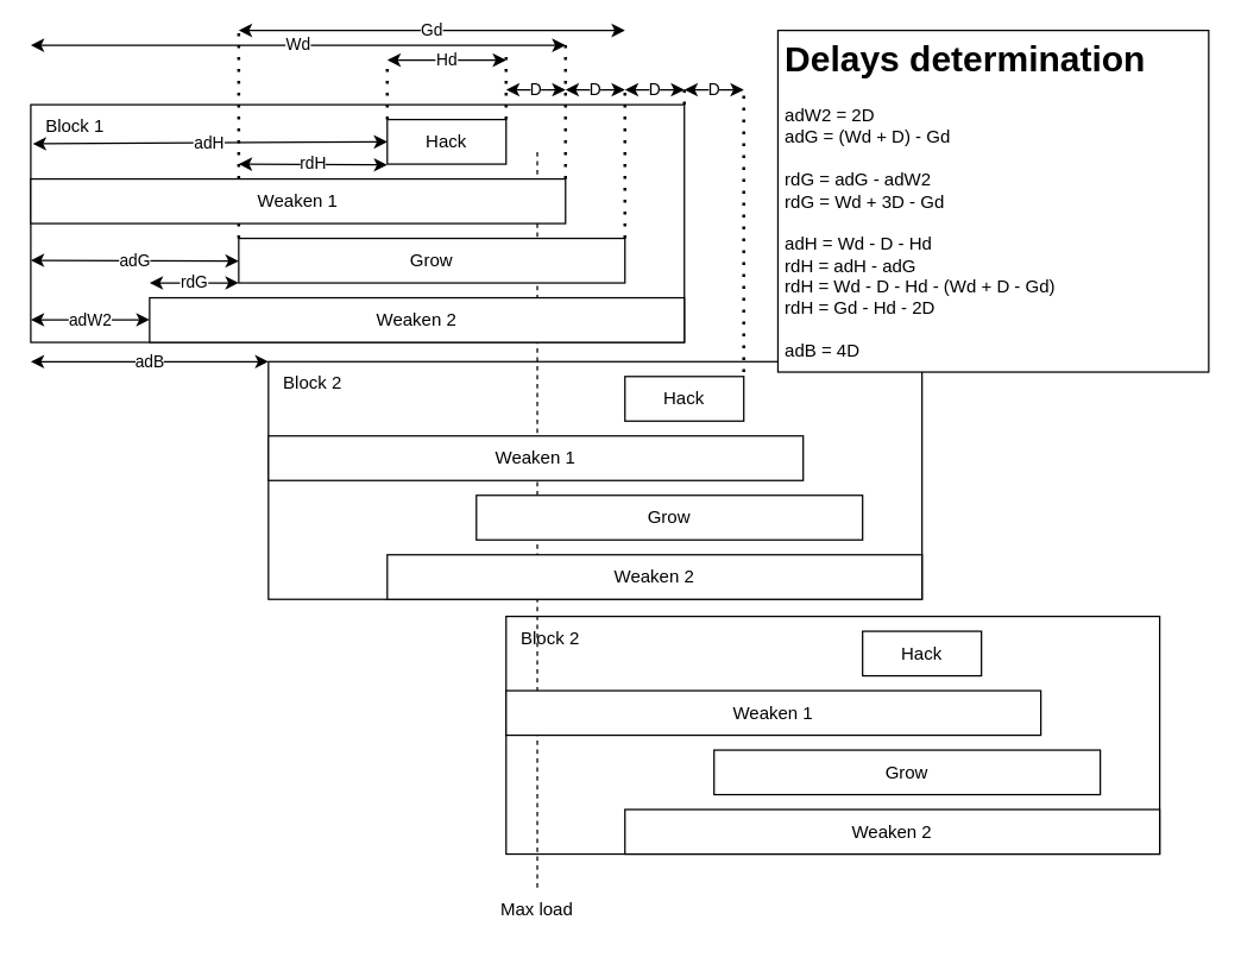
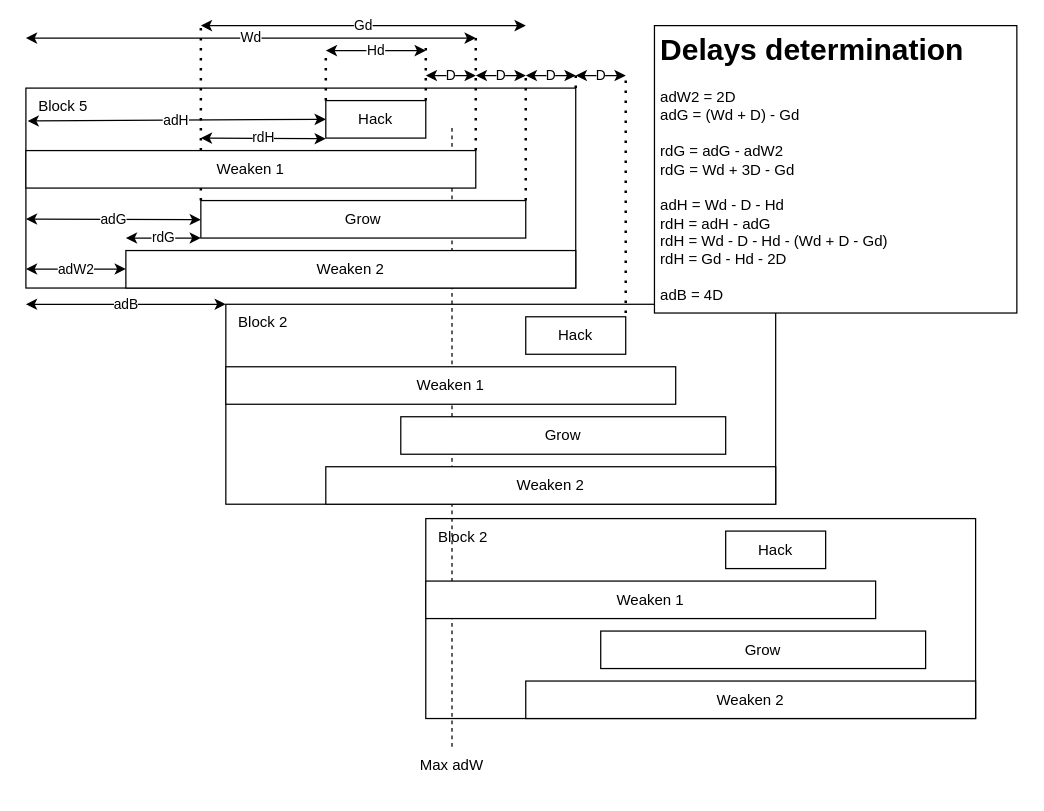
- <mxCell id="16" value="Block 1" style="text;html=1;strokeColor=none;fillColor=none;align=center;verticalAlign=middle;whiteSpace=wrap;rounded=0;" parent="1" vertex="1"><mxGeometry x="20" y="70" width="60" height="30" as="geometry" /></mxCell>
+ <mxCell id="16" value="Block 5" style="text;html=1;strokeColor=none;fillColor=none;align=center;verticalAlign=middle;whiteSpace=wrap;rounded=0;" parent="1" vertex="1"><mxGeometry x="20" y="70" width="60" height="30" as="geometry" /></mxCell>
- <mxCell id="42" value="Max load" style="text;html=1;strokeColor=none;fillColor=none;align=center;verticalAlign=middle;whiteSpace=wrap;rounded=0;shadow=0;fontColor=#000000;" vertex="1" parent="1"><mxGeometry x="331" y="597" width="60" height="30" as="geometry" /></mxCell>
+ <mxCell id="42" value="Max adW" style="text;html=1;strokeColor=none;fillColor=none;align=center;verticalAlign=middle;whiteSpace=wrap;rounded=0;shadow=0;fontColor=#000000;" vertex="1" parent="1"><mxGeometry x="331" y="597" width="60" height="30" as="geometry" /></mxCell>
